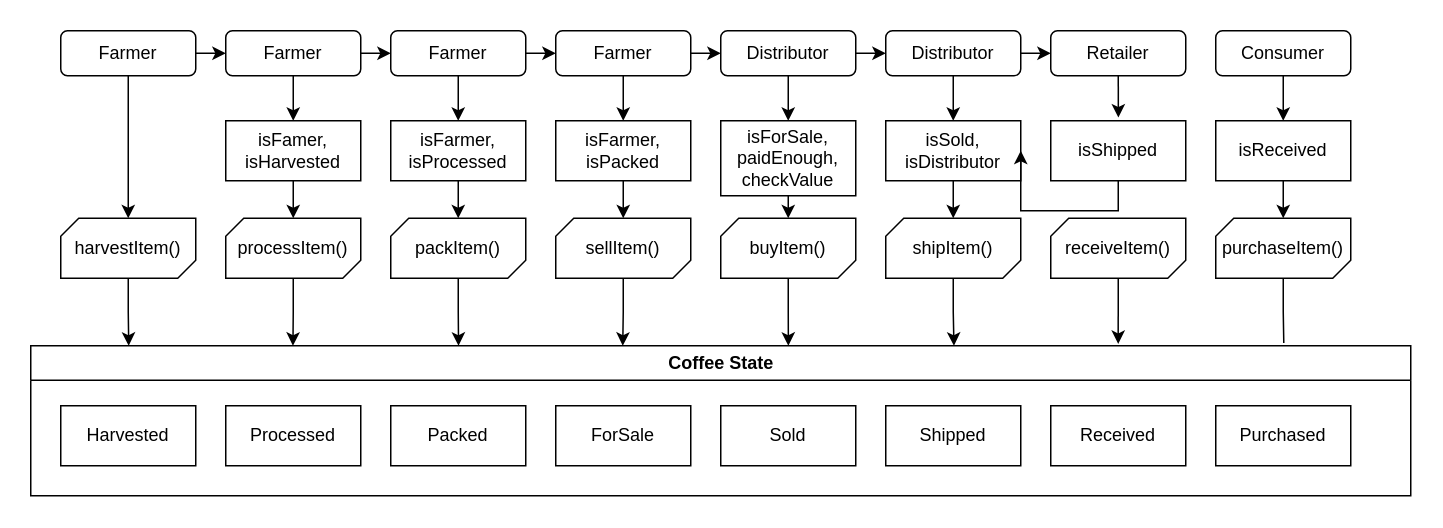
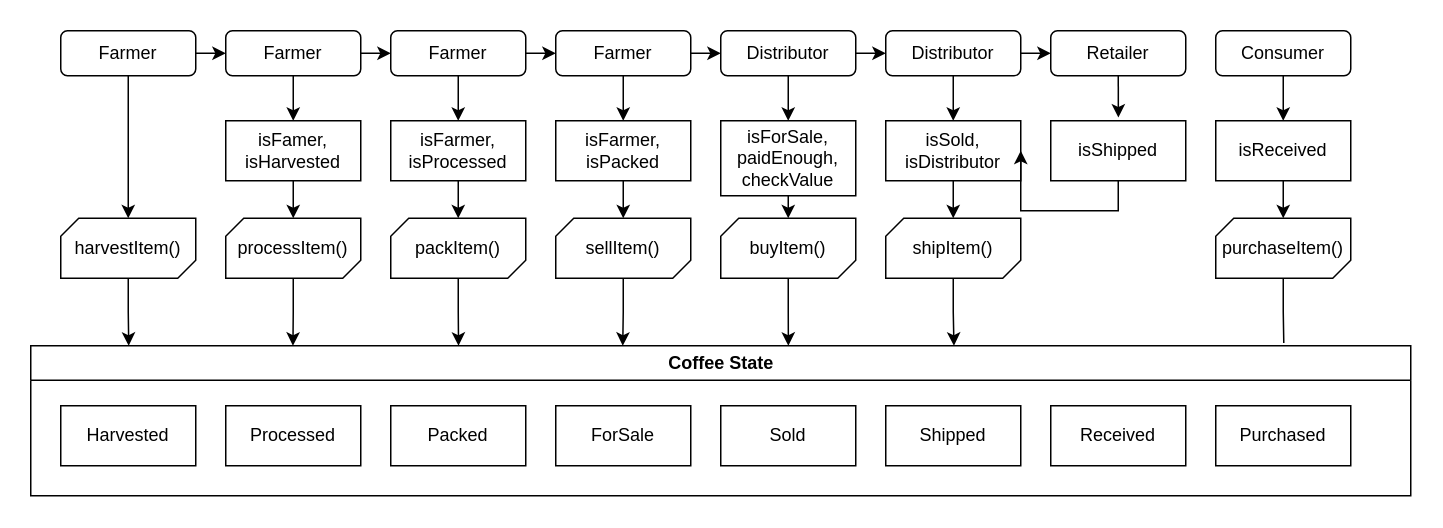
- <mxCell id="37" value="receiveItem()" style="verticalLabelPosition=middle;verticalAlign=middle;shape=mxgraph.basic.diag_snip_rect;dx=6;whiteSpace=wrap;html=1;labelPosition=center;align=center;" vertex="1" parent="1"><mxGeometry x="700" y="145" width="90" height="40" as="geometry" /></mxCell>
- <mxCell id="36" style="edgeStyle=orthogonalEdgeStyle;rounded=0;orthogonalLoop=1;jettySize=auto;html=1;exitX=0.5;exitY=1;exitDx=0;exitDy=0;exitPerimeter=0;entryX=0.788;entryY=-0.012;entryDx=0;entryDy=0;entryPerimeter=0;" edge="1" parent="1" source="37" target="54"><mxGeometry relative="1" as="geometry" /></mxCell>
